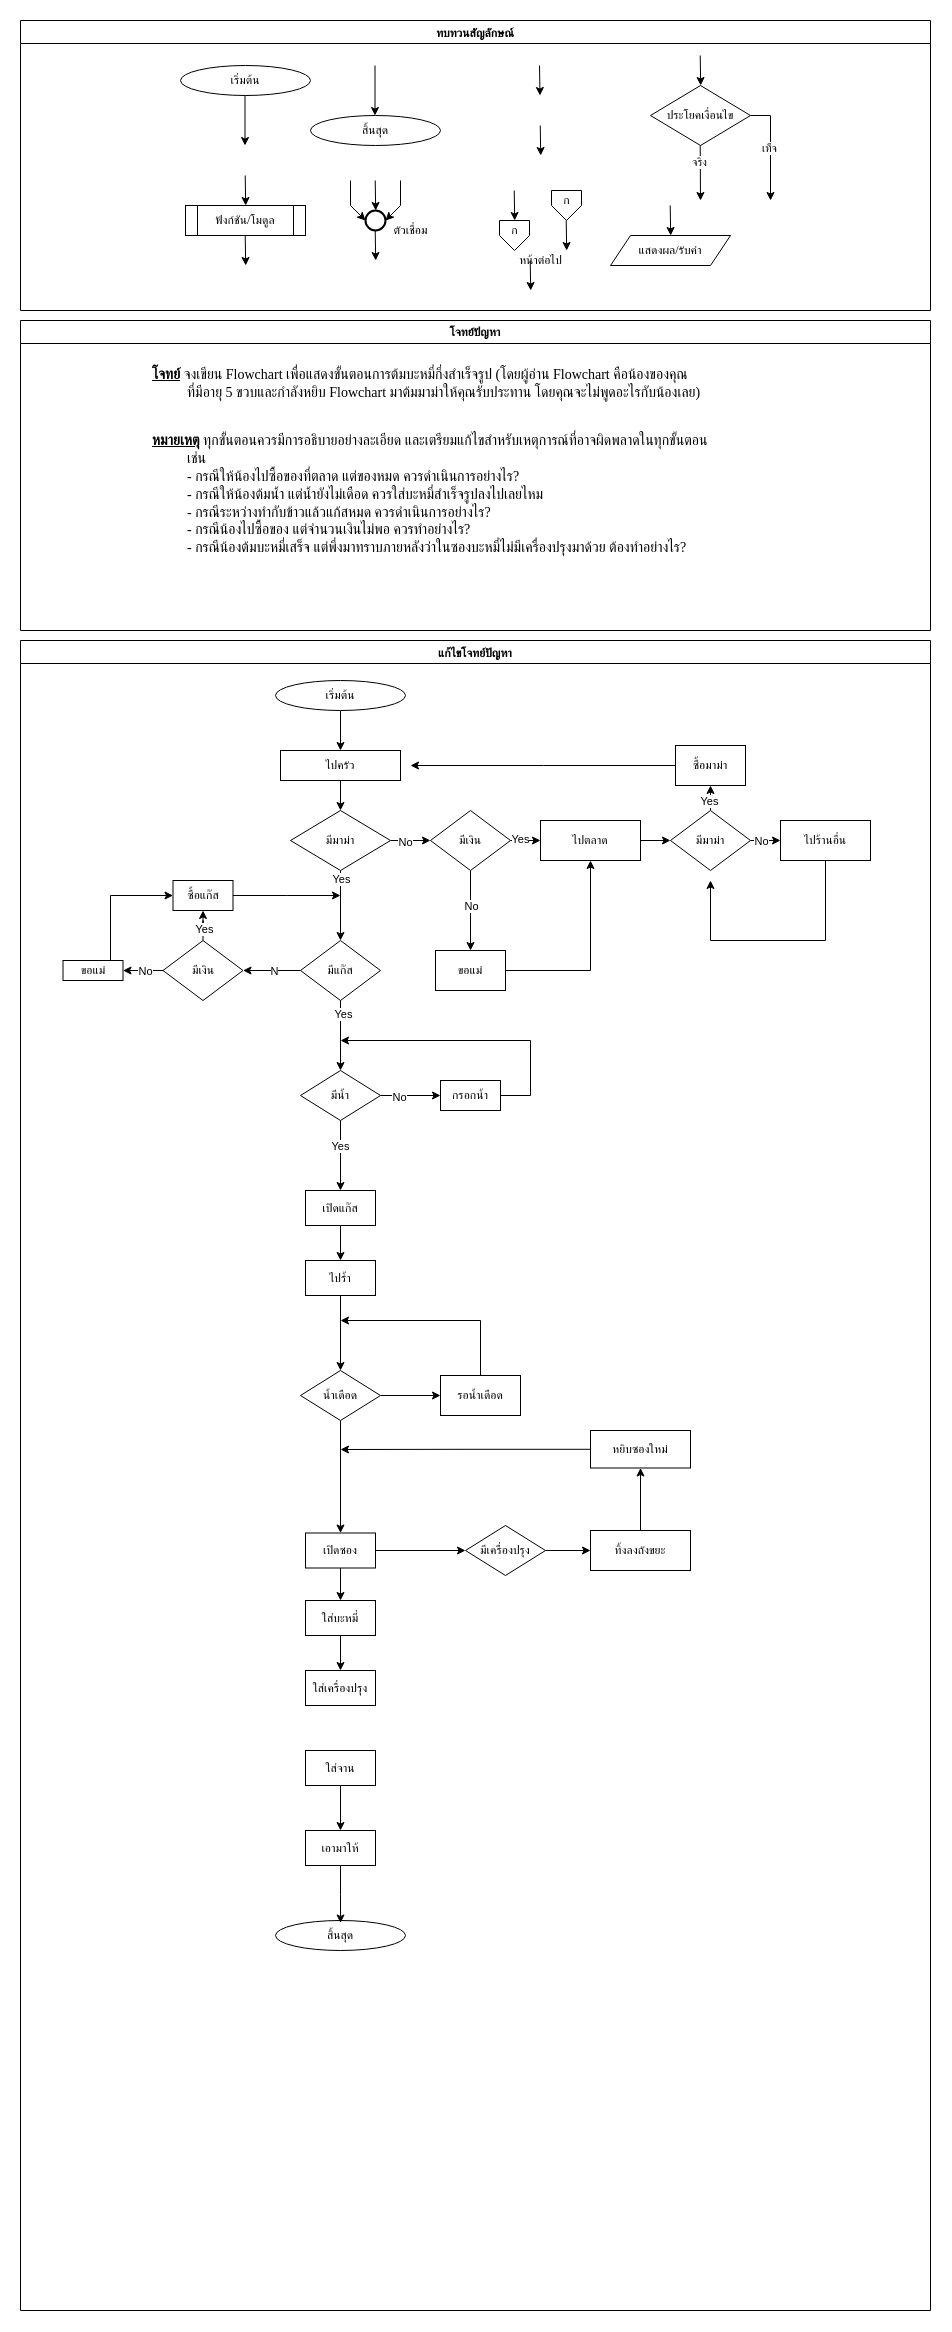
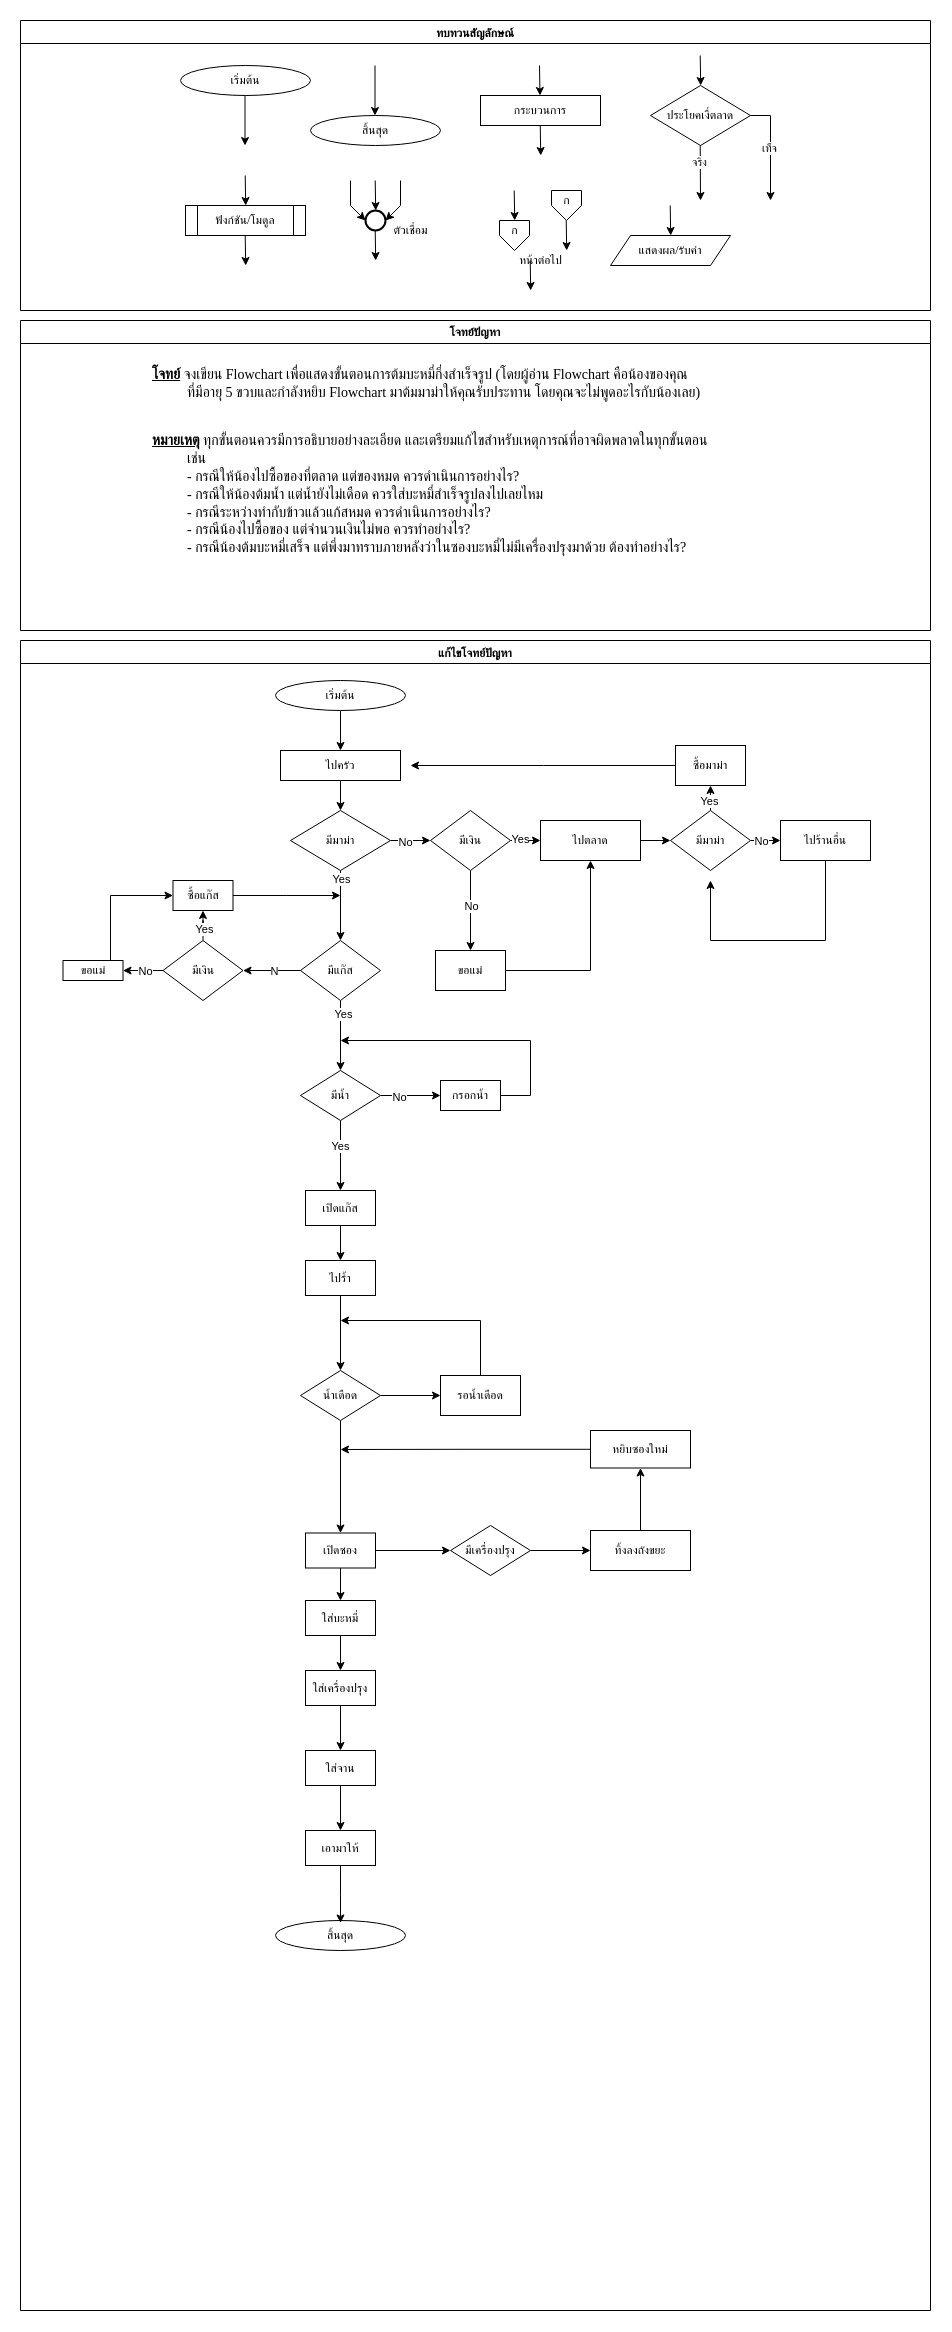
+ <mxCell id="7" value="กระบวนการ" style="rounded=0;whiteSpace=wrap;html=1;fontFamily=Sarabun;fontSource=https%3A%2F%2Ffonts.googleapis.com%2Fcss%3Ffamily%3DSarabun;" vertex="1" parent="2"><mxGeometry x="460" y="75" width="120" height="30" as="geometry" /></mxCell>
- <mxCell id="10" value="ประโยคเงื่อนไข" style="rhombus;whiteSpace=wrap;html=1;fontFamily=Sarabun;fontSource=https%3A%2F%2Ffonts.googleapis.com%2Fcss%3Ffamily%3DSarabun;" vertex="1" parent="2"><mxGeometry x="630" y="65" width="100" height="60" as="geometry" /></mxCell>
+ <mxCell id="10" value="ประโยคเงื่ตลาด" style="rhombus;whiteSpace=wrap;html=1;fontFamily=Sarabun;fontSource=https%3A%2F%2Ffonts.googleapis.com%2Fcss%3Ffamily%3DSarabun;" vertex="1" parent="2"><mxGeometry x="630" y="65" width="100" height="60" as="geometry" /></mxCell>
- <mxCell id="93" value="มีเครื่องปรุง" style="rhombus;whiteSpace=wrap;html=1;fontFamily=Sarabun;fontSource=https%3A%2F%2Ffonts.googleapis.com%2Fcss%3Ffamily%3DSarabun;" vertex="1" parent="35"><mxGeometry x="445" y="885" width="80" height="50" as="geometry" /></mxCell>
+ <mxCell id="93" value="มีเครื่องปรุง" style="rhombus;whiteSpace=wrap;html=1;fontFamily=Sarabun;fontSource=https%3A%2F%2Ffonts.googleapis.com%2Fcss%3Ffamily%3DSarabun;" vertex="1" parent="35"><mxGeometry x="430" y="885" width="80" height="50" as="geometry" /></mxCell>
+ <mxCell id="105" value="" style="edgeStyle=orthogonalEdgeStyle;rounded=0;orthogonalLoop=1;jettySize=auto;html=1;" edge="1" parent="35" source="106" target="108"><mxGeometry relative="1" as="geometry" /></mxCell>
